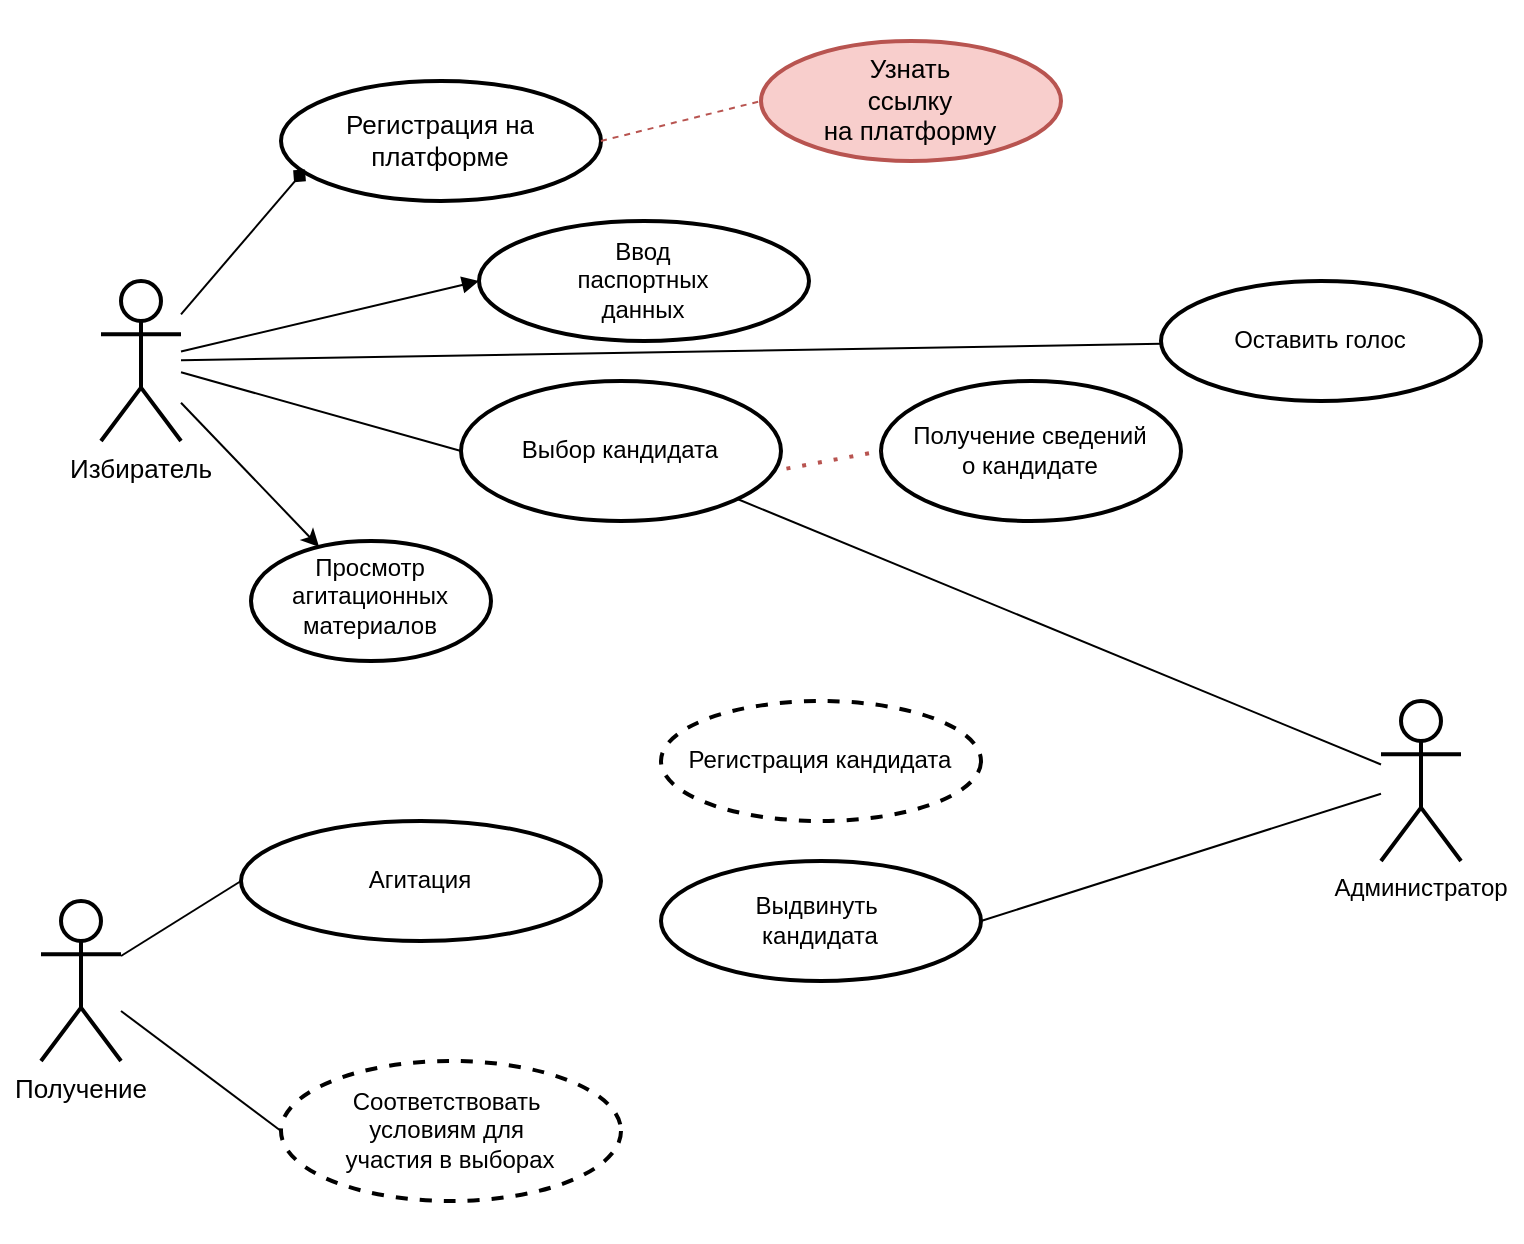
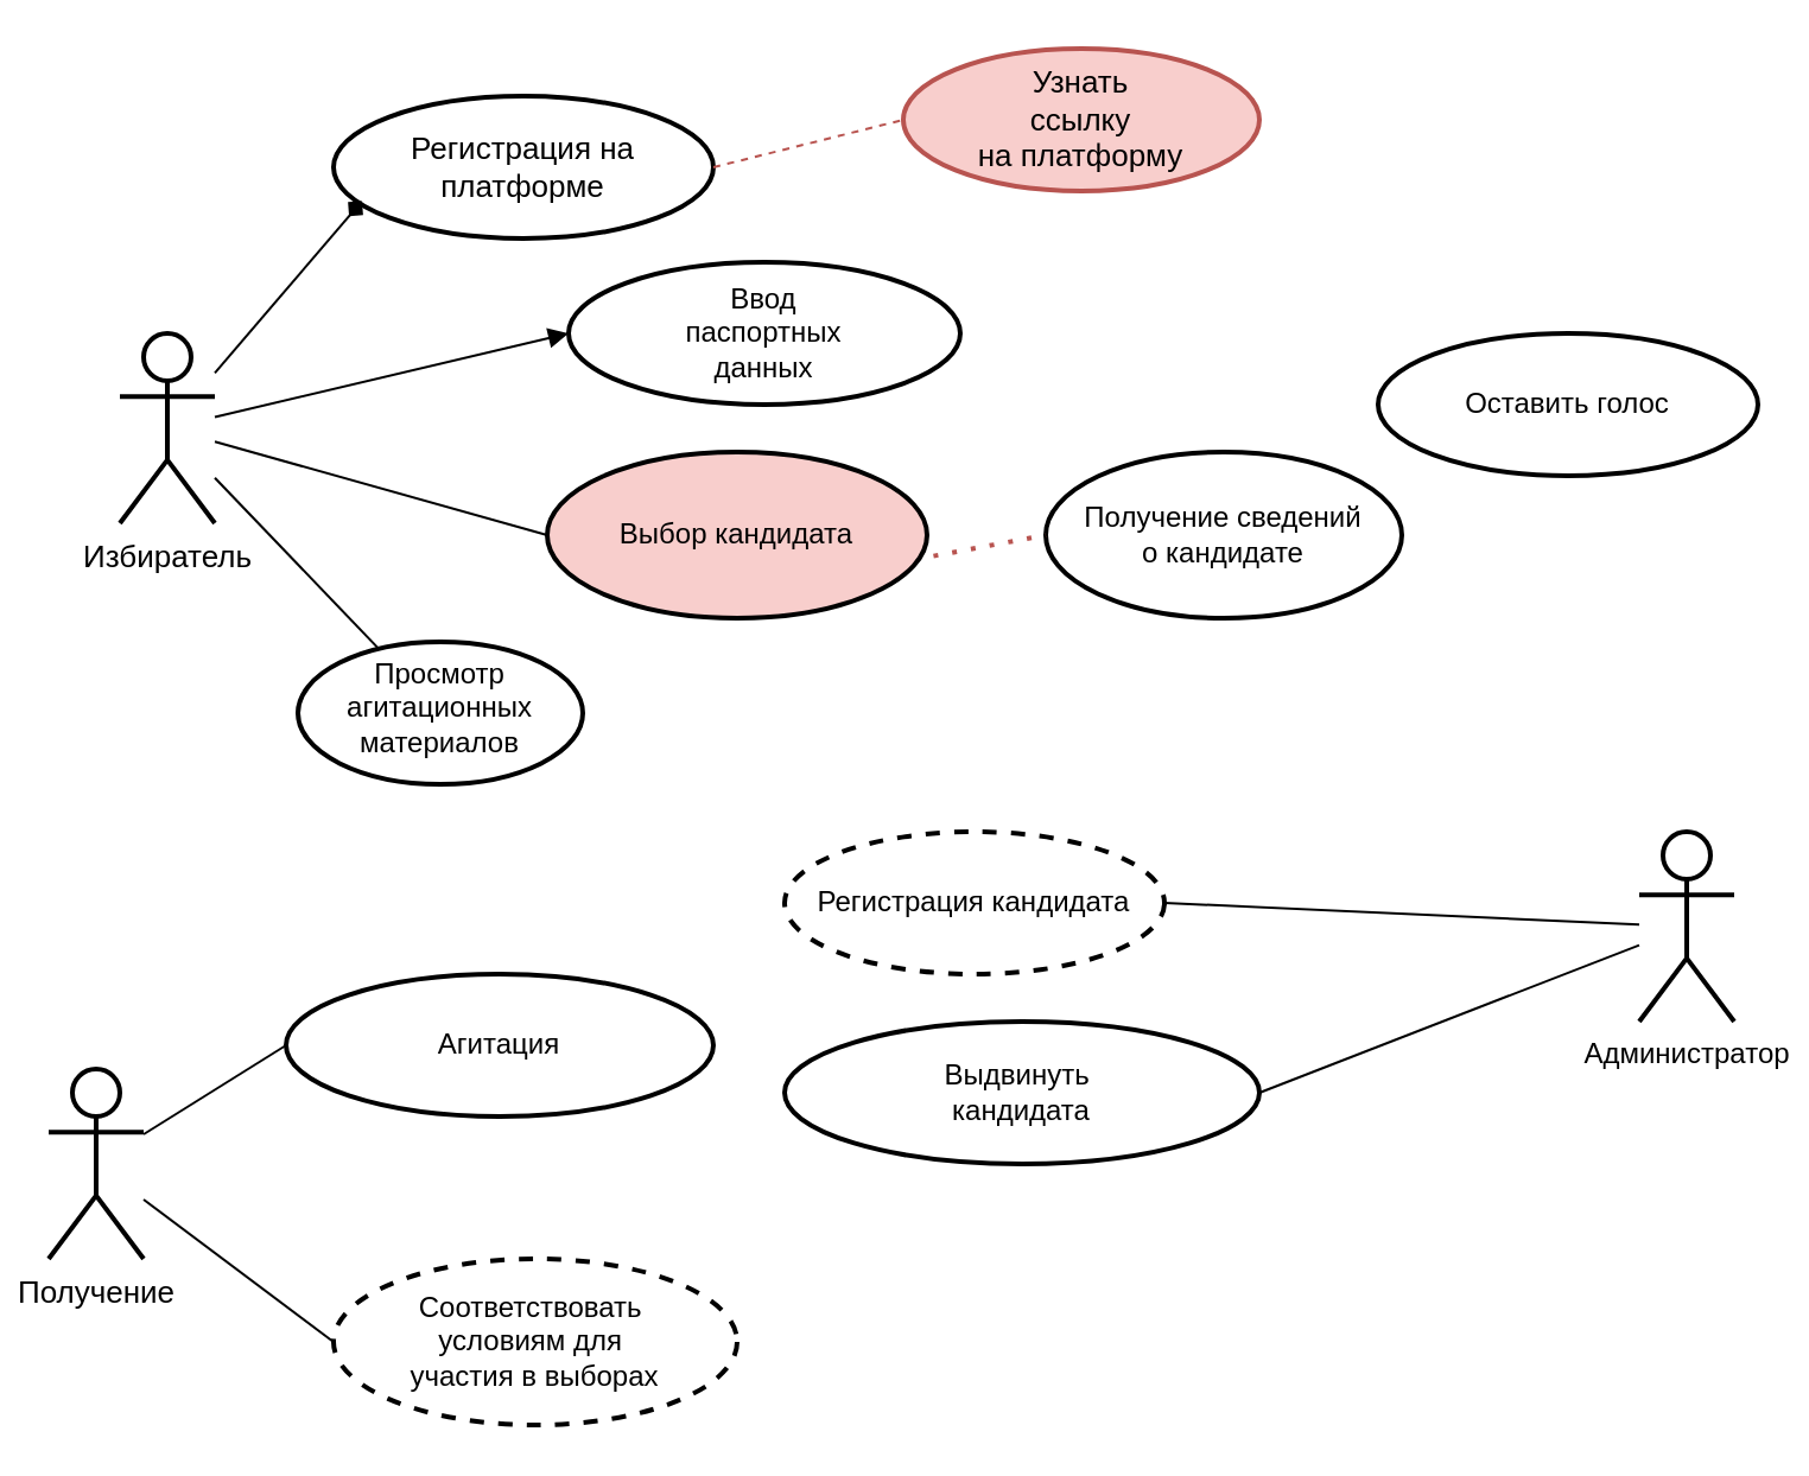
- <mxCell id="15" value="" style="endArrow=none;html=1;" parent="1" target="11" edge="1" source="3"><mxGeometry width="50" height="50" relative="1" as="geometry"><mxPoint x="90" y="210" as="sourcePoint" /><mxPoint x="430" y="310" as="targetPoint" /></mxGeometry></mxCell>
- <mxCell id="10" value="Выбор кандидата" style="ellipse;whiteSpace=wrap;html=1;strokeWidth=2;" parent="1" vertex="1"><mxGeometry x="230" y="190" width="160" height="70" as="geometry" /></mxCell>
+ <mxCell id="10" value="Выбор кандидата" style="ellipse;whiteSpace=wrap;html=1;strokeWidth=2;fillColor=#f8cecc;" parent="1" vertex="1"><mxGeometry x="230" y="190" width="160" height="70" as="geometry" /></mxCell>
- <mxCell id="2" value="" style="edgeStyle=none;orthogonalLoop=1;jettySize=auto;html=1;endArrow=classic;" edge="1" parent="1" source="3" target="26"><mxGeometry relative="1" as="geometry" /></mxCell>
+ <mxCell id="2" value="" style="edgeStyle=none;orthogonalLoop=1;jettySize=auto;html=1;endArrow=none;" edge="1" parent="1" source="3" target="26"><mxGeometry relative="1" as="geometry" /></mxCell>
- <mxCell id="20" value="" style="endArrow=none;html=1;" parent="1" source="4" target="10" edge="1"><mxGeometry width="50" height="50" relative="1" as="geometry"><mxPoint x="380" y="530" as="sourcePoint" /><mxPoint x="340" y="410" as="targetPoint" /></mxGeometry></mxCell>
+ <mxCell id="20" value="" style="endArrow=none;html=1;entryX=1;entryY=0.5;entryDx=0;entryDy=0;" parent="1" source="4" target="18" edge="1"><mxGeometry width="50" height="50" relative="1" as="geometry"><mxPoint x="380" y="530" as="sourcePoint" /><mxPoint x="340" y="410" as="targetPoint" /></mxGeometry></mxCell>
- <mxCell id="19" value="Выдвинуть&amp;nbsp;&lt;br&gt;&lt;font&gt;кандидата&lt;/font&gt;" style="ellipse;whiteSpace=wrap;html=1;strokeWidth=2;" parent="1" vertex="1"><mxGeometry x="330" y="430" width="160" height="60" as="geometry" /></mxCell>
+ <mxCell id="19" value="Выдвинуть&amp;nbsp;&lt;br&gt;&lt;font&gt;кандидата&lt;/font&gt;" style="ellipse;whiteSpace=wrap;html=1;strokeWidth=2;" parent="1" vertex="1"><mxGeometry x="330" y="430" width="200" height="60" as="geometry" /></mxCell>
